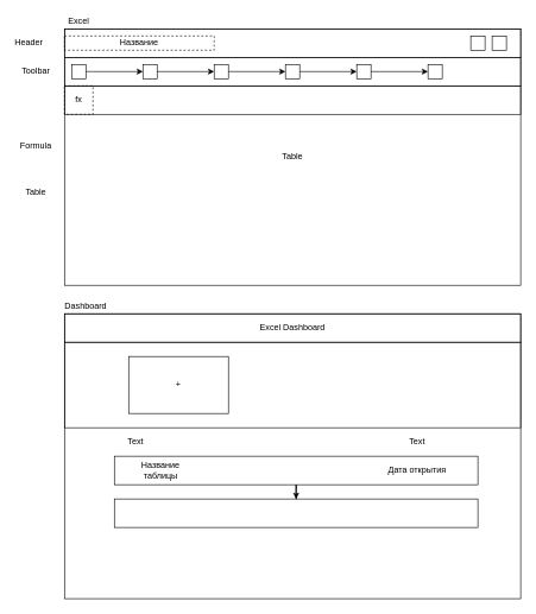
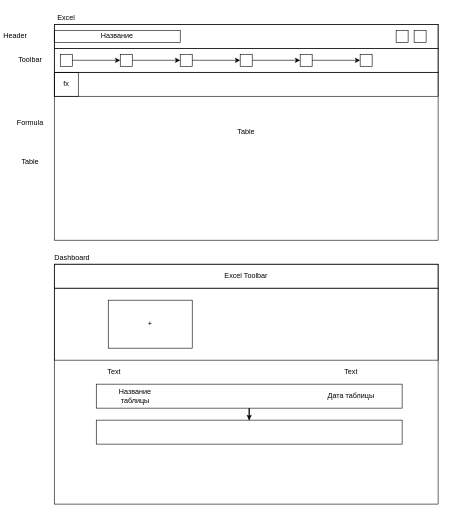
- <mxCell id="34" value="Header" style="text;html=1;strokeColor=none;fillColor=none;align=center;verticalAlign=middle;whiteSpace=wrap;rounded=0;" parent="1" vertex="1"><mxGeometry x="20" y="50" width="40" height="20" as="geometry" /></mxCell>
+ <mxCell id="34" value="Header" style="text;html=1;strokeColor=none;fillColor=none;align=center;verticalAlign=middle;whiteSpace=wrap;rounded=0;" parent="1" vertex="1"><mxGeometry x="5" y="50" width="40" height="20" as="geometry" /></mxCell>
- <mxCell id="5" value="Название" style="rounded=0;whiteSpace=wrap;html=1;fillColor=none;dashed=1;" parent="1" vertex="1"><mxGeometry x="90" y="50" width="210" height="20" as="geometry" /></mxCell>
+ <mxCell id="5" value="Название" style="rounded=0;whiteSpace=wrap;html=1;fillColor=none;" parent="1" vertex="1"><mxGeometry x="90" y="50" width="210" height="20" as="geometry" /></mxCell>
- <mxCell id="21" value="fx" style="rounded=0;whiteSpace=wrap;html=1;fillColor=none;dashed=1;" parent="1" vertex="1"><mxGeometry x="90" y="120" width="40" height="40" as="geometry" /></mxCell>
+ <mxCell id="21" value="fx" style="rounded=0;whiteSpace=wrap;html=1;fillColor=none;" parent="1" vertex="1"><mxGeometry x="90" y="120" width="40" height="40" as="geometry" /></mxCell>
- <mxCell id="24" value="Excel Dashboard" style="rounded=0;whiteSpace=wrap;html=1;fillColor=none;" parent="1" vertex="1"><mxGeometry x="90" y="440" width="640" height="40" as="geometry" /></mxCell>
+ <mxCell id="24" value="Excel Toolbar" style="rounded=0;whiteSpace=wrap;html=1;fillColor=none;" parent="1" vertex="1"><mxGeometry x="90" y="440" width="640" height="40" as="geometry" /></mxCell>
- <mxCell id="30" value="Дата открытия" style="text;html=1;strokeColor=none;fillColor=none;align=center;verticalAlign=middle;whiteSpace=wrap;rounded=0;" parent="1" vertex="1"><mxGeometry x="530" y="650" width="110" height="20" as="geometry" /></mxCell>
+ <mxCell id="30" value="Дата таблицы" style="text;html=1;strokeColor=none;fillColor=none;align=center;verticalAlign=middle;whiteSpace=wrap;rounded=0;" parent="1" vertex="1"><mxGeometry x="530" y="650" width="110" height="20" as="geometry" /></mxCell>
